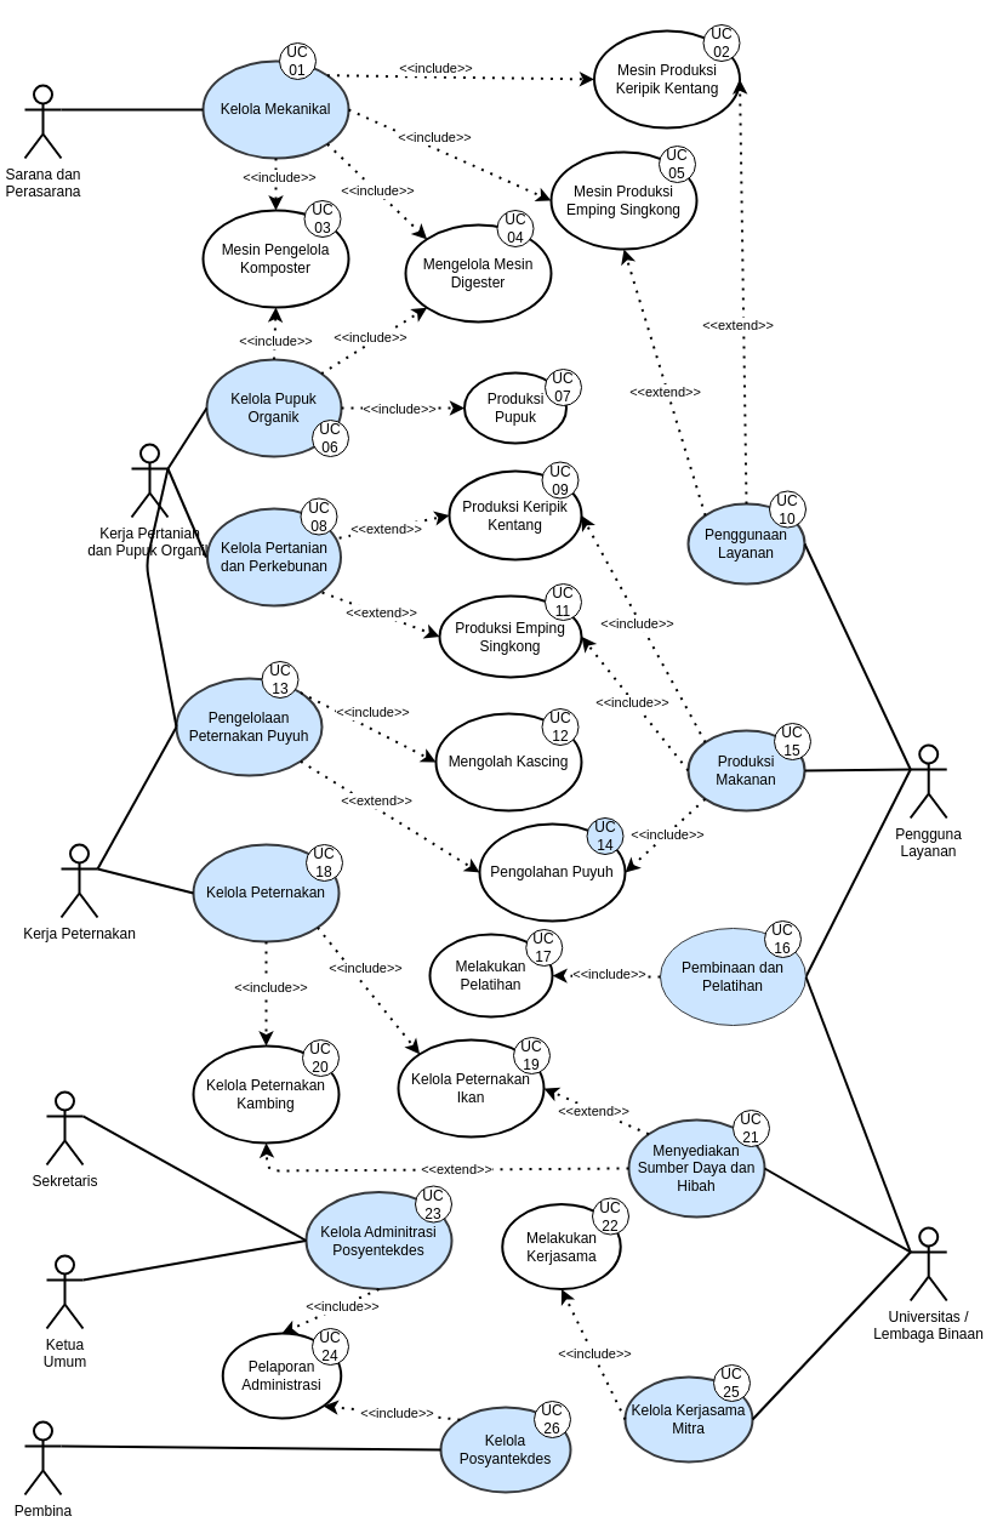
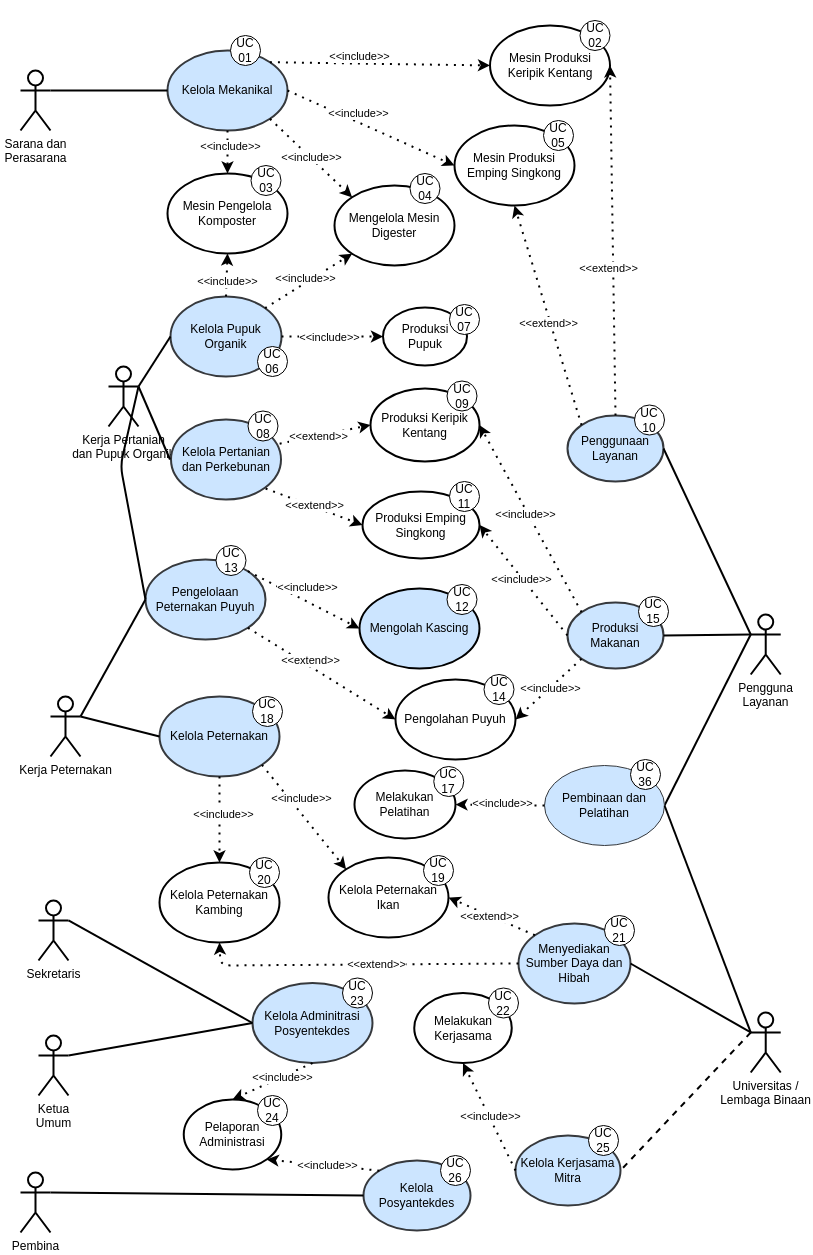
- <mxCell id="61" value="Mengolah Kascing" style="ellipse;whiteSpace=wrap;html=1;strokeWidth=2;" parent="1" vertex="1"><mxGeometry x="359" y="588" width="120" height="80" as="geometry" /></mxCell>
+ <mxCell id="61" value="Mengolah Kascing" style="ellipse;whiteSpace=wrap;html=1;strokeWidth=2;fillColor=#cce5ff;" parent="1" vertex="1"><mxGeometry x="359" y="588" width="120" height="80" as="geometry" /></mxCell>
- <mxCell id="112" value="UC&lt;br&gt;14" style="ellipse;whiteSpace=wrap;html=1;aspect=fixed;fillColor=#cce5ff;" parent="1" vertex="1"><mxGeometry x="483.5" y="674" width="30" height="30" as="geometry" /></mxCell>
+ <mxCell id="112" value="UC&lt;br&gt;14" style="ellipse;whiteSpace=wrap;html=1;aspect=fixed;" parent="1" vertex="1"><mxGeometry x="483.5" y="674" width="30" height="30" as="geometry" /></mxCell>
- <mxCell id="114" value="UC&lt;br&gt;16" style="ellipse;whiteSpace=wrap;html=1;aspect=fixed;" parent="1" vertex="1"><mxGeometry x="630" y="759" width="30" height="30" as="geometry" /></mxCell>
+ <mxCell id="114" value="UC&lt;br&gt;36" style="ellipse;whiteSpace=wrap;html=1;aspect=fixed;" parent="1" vertex="1"><mxGeometry x="630" y="759" width="30" height="30" as="geometry" /></mxCell>
- <mxCell id="87" value="" style="endArrow=none;html=1;strokeWidth=2;entryX=1;entryY=0.5;entryDx=0;entryDy=0;exitX=0;exitY=0.333;exitDx=0;exitDy=0;exitPerimeter=0;" parent="1" source="43" target="86" edge="1"><mxGeometry width="50" height="50" relative="1" as="geometry"><mxPoint x="680" y="975" as="sourcePoint" /><mxPoint x="620" y="1160" as="targetPoint" /></mxGeometry></mxCell>
+ <mxCell id="87" value="" style="endArrow=none;html=1;strokeWidth=2;entryX=1;entryY=0.5;entryDx=0;entryDy=0;exitX=0;exitY=0.333;exitDx=0;exitDy=0;exitPerimeter=0;dashed=1;" parent="1" source="43" target="86" edge="1"><mxGeometry width="50" height="50" relative="1" as="geometry"><mxPoint x="680" y="975" as="sourcePoint" /><mxPoint x="620" y="1160" as="targetPoint" /></mxGeometry></mxCell>
